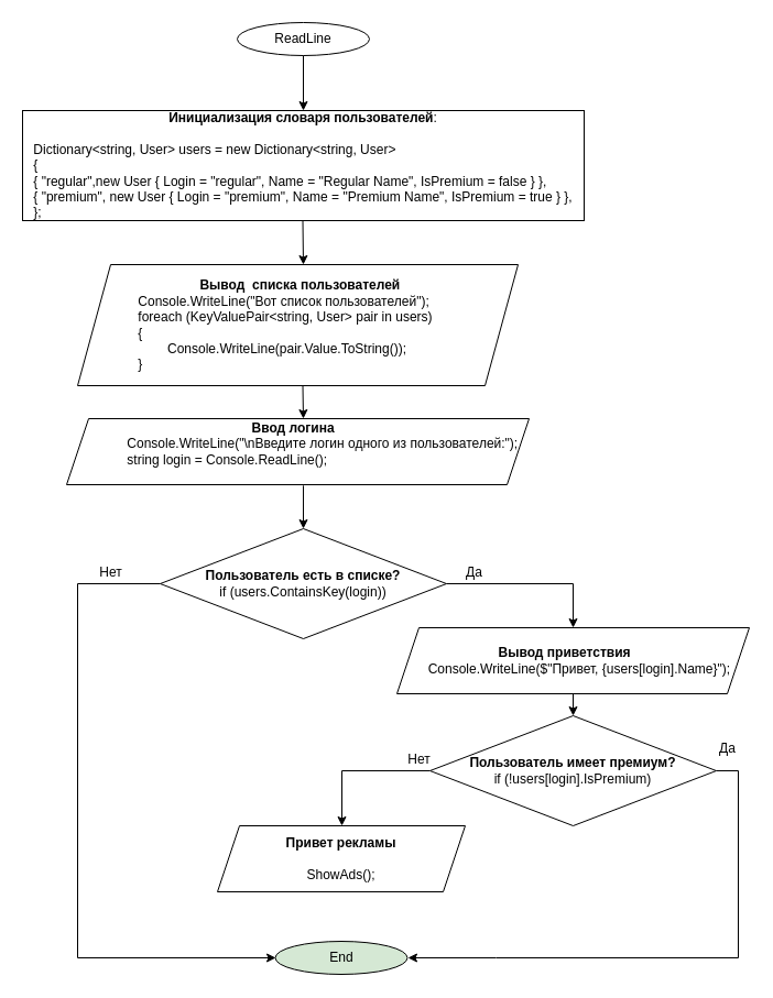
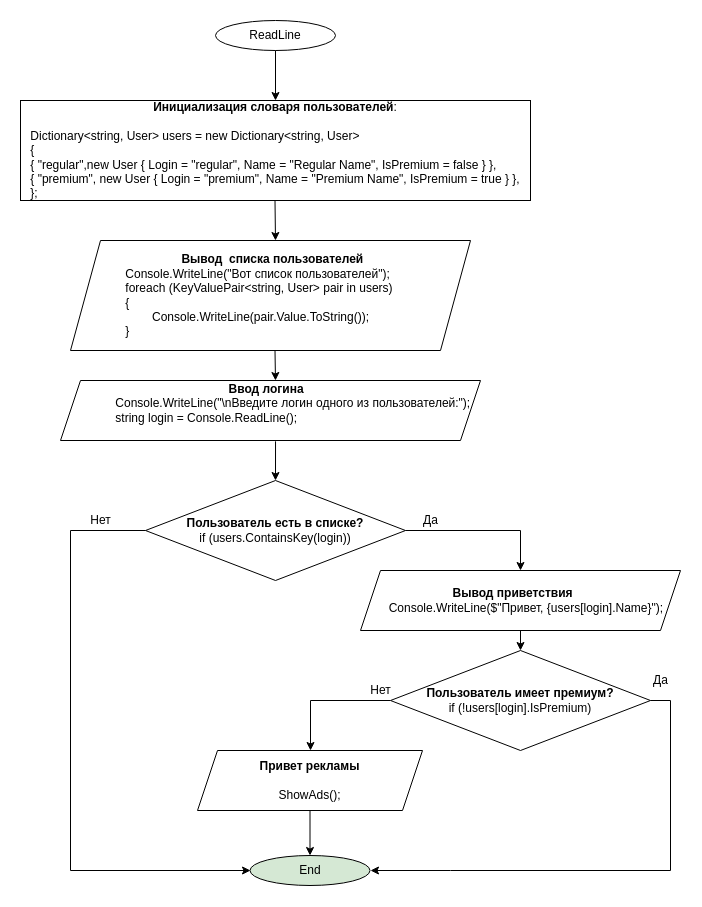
+ <mxCell id="24" value="" style="endArrow=classic;html=1;rounded=0;exitX=0.5;exitY=1;exitDx=0;exitDy=0;entryX=0.5;entryY=0;entryDx=0;entryDy=0;" edge="1" parent="1" source="20" target="3"><mxGeometry width="50" height="50" relative="1" as="geometry"><mxPoint x="319.5" y="830" as="sourcePoint" /><mxPoint x="369.5" y="780" as="targetPoint" /></mxGeometry></mxCell>
